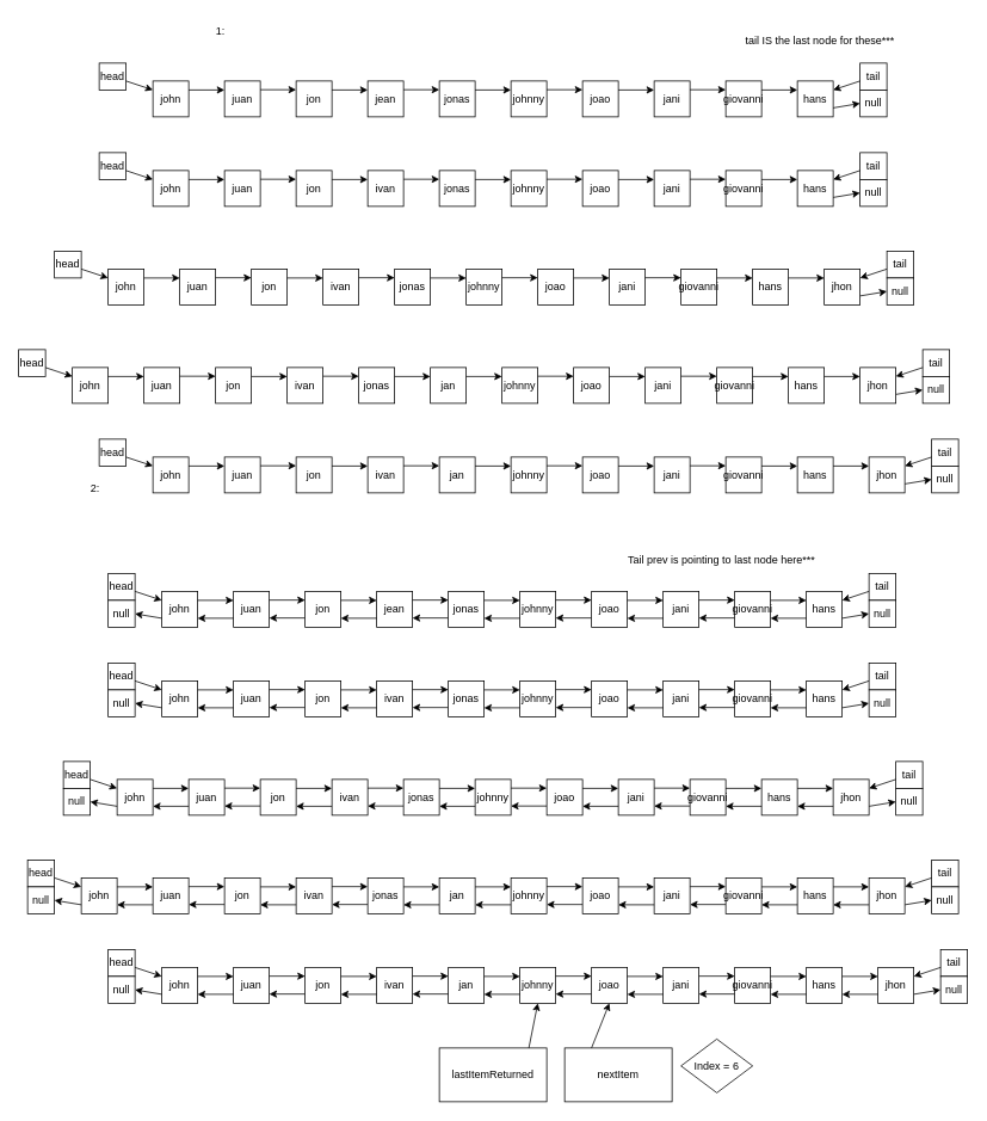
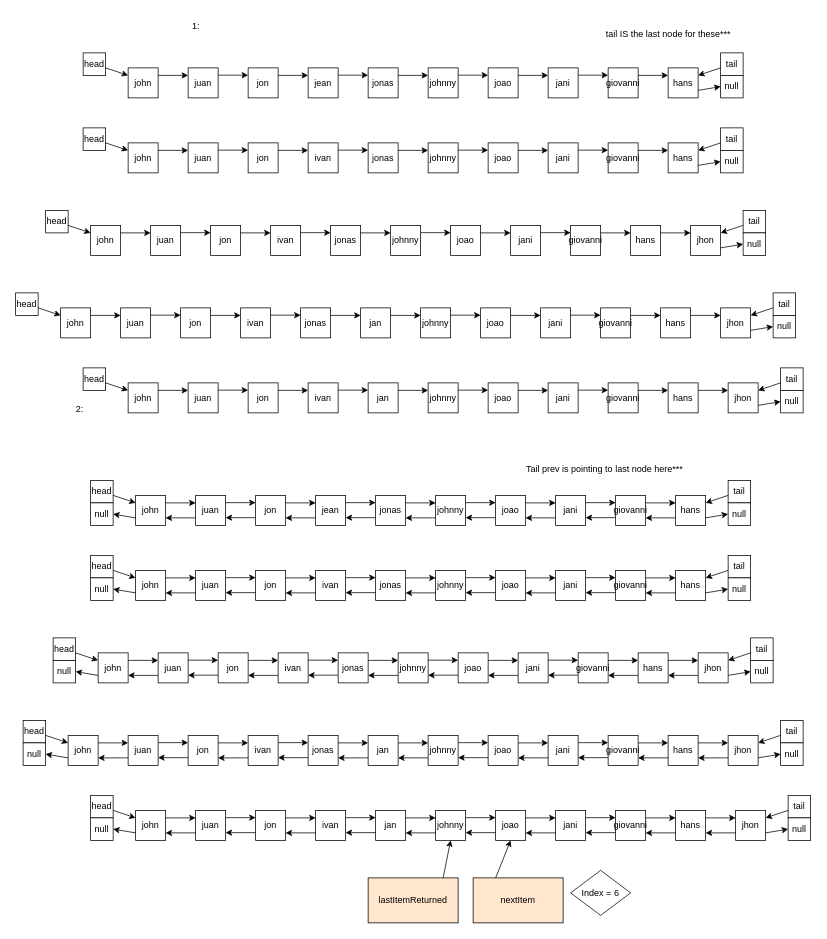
- <mxCell id="10" value="1:" style="text;html=1;align=center;verticalAlign=middle;resizable=0;points=[];autosize=1;strokeColor=none;fillColor=none;" vertex="1" parent="1"><mxGeometry x="230" y="20" width="30" height="30" as="geometry" /></mxCell>
+ <mxCell id="10" value="1:" style="text;html=1;align=center;verticalAlign=middle;resizable=0;points=[];autosize=1;strokeColor=none;fillColor=none;" vertex="1" parent="1"><mxGeometry x="245" y="20" width="30" height="30" as="geometry" /></mxCell>
- <mxCell id="329" value="tail IS the last node for these***" style="text;html=1;align=center;verticalAlign=middle;resizable=0;points=[];autosize=1;strokeColor=none;fillColor=none;" vertex="1" parent="1"><mxGeometry x="820" y="30" width="190" height="30" as="geometry" /></mxCell>
+ <mxCell id="329" value="tail IS the last node for these***" style="text;html=1;align=center;verticalAlign=middle;resizable=0;points=[];autosize=1;strokeColor=none;fillColor=none;" vertex="1" parent="1"><mxGeometry x="795" y="30" width="190" height="30" as="geometry" /></mxCell>
- <mxCell id="331" value="lastItemReturned" style="rounded=0;whiteSpace=wrap;html=1;" vertex="1" parent="1"><mxGeometry x="490" y="1170" width="120" height="60" as="geometry" /></mxCell>
+ <mxCell id="331" value="lastItemReturned" style="rounded=0;whiteSpace=wrap;html=1;fillColor=#ffe6cc;" vertex="1" parent="1"><mxGeometry x="490" y="1170" width="120" height="60" as="geometry" /></mxCell>
- <mxCell id="332" value="nextItem" style="rounded=0;whiteSpace=wrap;html=1;" vertex="1" parent="1"><mxGeometry x="630" y="1170" width="120" height="60" as="geometry" /></mxCell>
+ <mxCell id="332" value="nextItem" style="rounded=0;whiteSpace=wrap;html=1;fillColor=#ffe6cc;" vertex="1" parent="1"><mxGeometry x="630" y="1170" width="120" height="60" as="geometry" /></mxCell>
